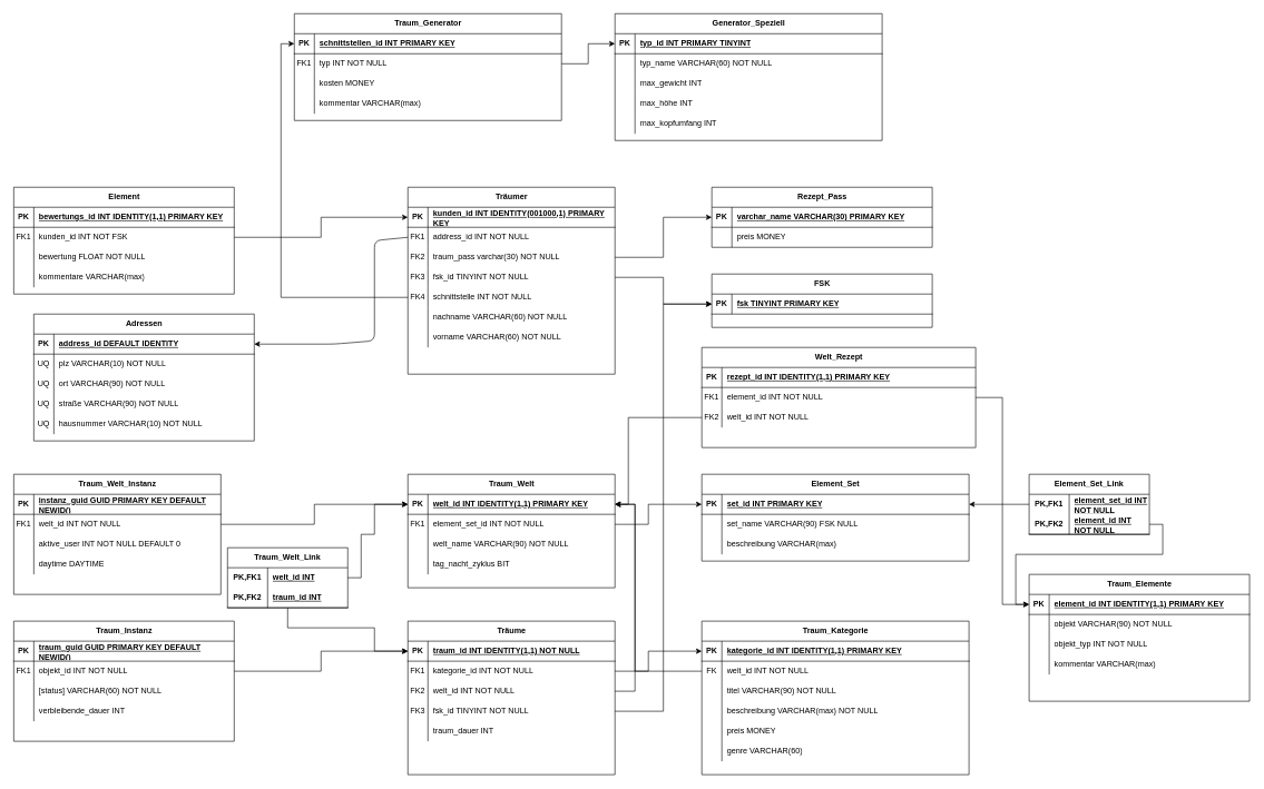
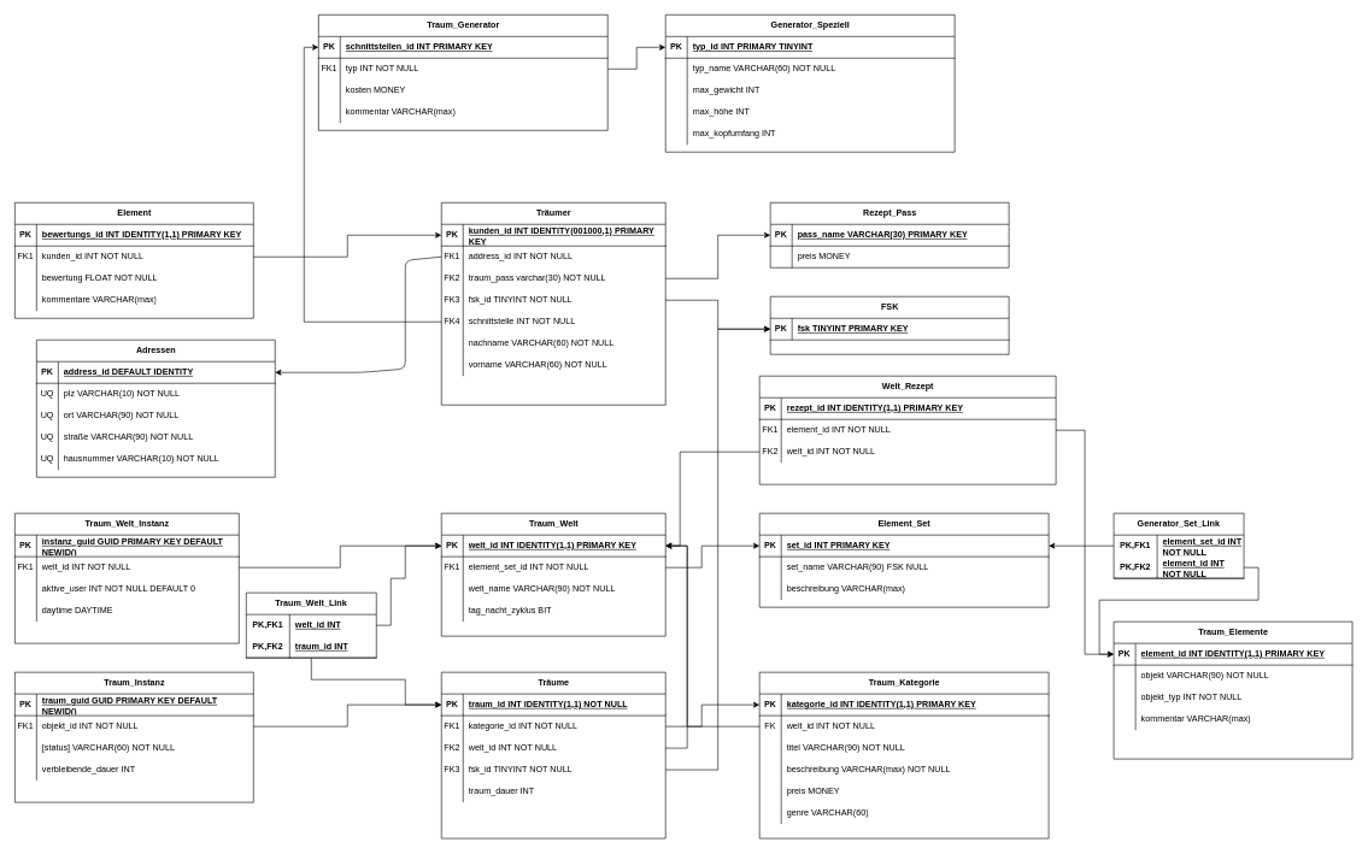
- <mxCell id="106" value="varchar_name VARCHAR(30) PRIMARY KEY" style="shape=partialRectangle;connectable=0;fillColor=none;top=0;left=0;bottom=0;right=0;align=left;spacingLeft=6;fontStyle=5;overflow=hidden;whiteSpace=wrap;html=1;" parent="104" vertex="1"><mxGeometry x="30" width="300" height="30" as="geometry"><mxRectangle width="300" height="30" as="alternateBounds" /></mxGeometry></mxCell>
+ <mxCell id="106" value="pass_name VARCHAR(30) PRIMARY KEY" style="shape=partialRectangle;connectable=0;fillColor=none;top=0;left=0;bottom=0;right=0;align=left;spacingLeft=6;fontStyle=5;overflow=hidden;whiteSpace=wrap;html=1;" parent="104" vertex="1"><mxGeometry x="30" width="300" height="30" as="geometry"><mxRectangle width="300" height="30" as="alternateBounds" /></mxGeometry></mxCell>
- <mxCell id="8" value="kunden_id INT NOT FSK" style="shape=partialRectangle;connectable=0;fillColor=none;top=0;left=0;bottom=0;right=0;align=left;spacingLeft=6;overflow=hidden;whiteSpace=wrap;html=1;" parent="6" vertex="1"><mxGeometry x="30" width="300" height="30" as="geometry"><mxRectangle width="300" height="30" as="alternateBounds" /></mxGeometry></mxCell>
+ <mxCell id="8" value="kunden_id INT NOT NULL" style="shape=partialRectangle;connectable=0;fillColor=none;top=0;left=0;bottom=0;right=0;align=left;spacingLeft=6;overflow=hidden;whiteSpace=wrap;html=1;" parent="6" vertex="1"><mxGeometry x="30" width="300" height="30" as="geometry"><mxRectangle width="300" height="30" as="alternateBounds" /></mxGeometry></mxCell>
- <mxCell id="185" value="Element_Set_Link" style="shape=table;startSize=30;container=1;collapsible=1;childLayout=tableLayout;fixedRows=1;rowLines=0;fontStyle=1;align=center;resizeLast=1;html=1;whiteSpace=wrap;" parent="1" vertex="1"><mxGeometry x="1540" y="710" width="180" height="90" as="geometry" /></mxCell>
+ <mxCell id="185" value="Generator_Set_Link" style="shape=table;startSize=30;container=1;collapsible=1;childLayout=tableLayout;fixedRows=1;rowLines=0;fontStyle=1;align=center;resizeLast=1;html=1;whiteSpace=wrap;" parent="1" vertex="1"><mxGeometry x="1540" y="710" width="180" height="90" as="geometry" /></mxCell>
